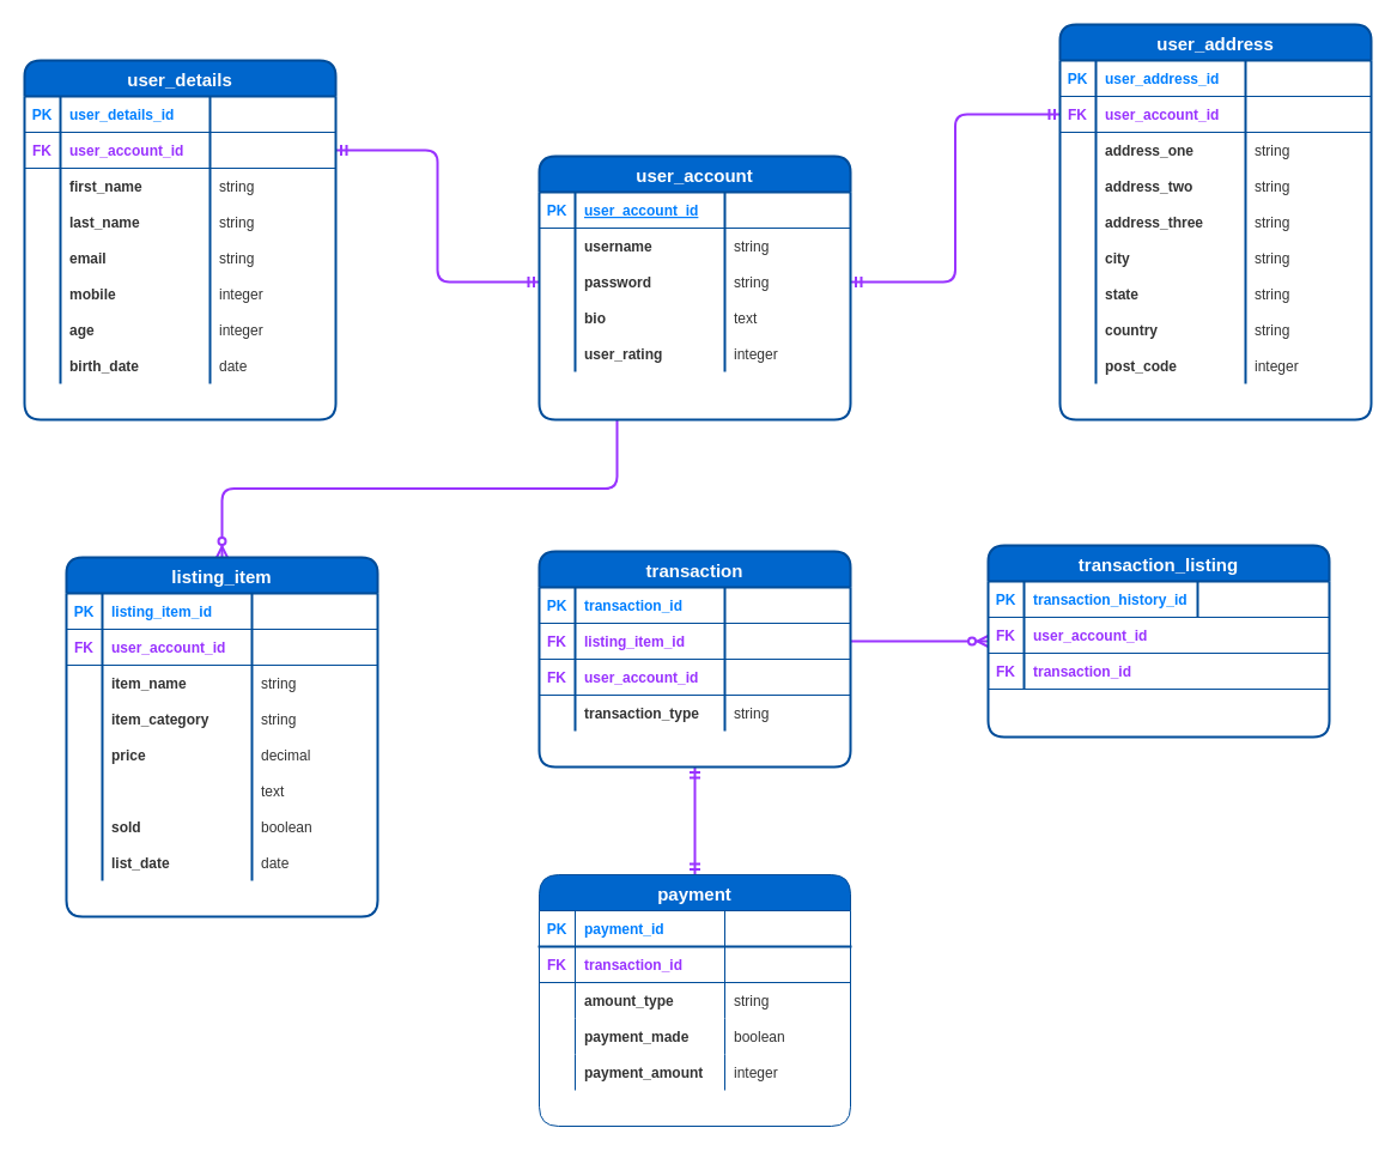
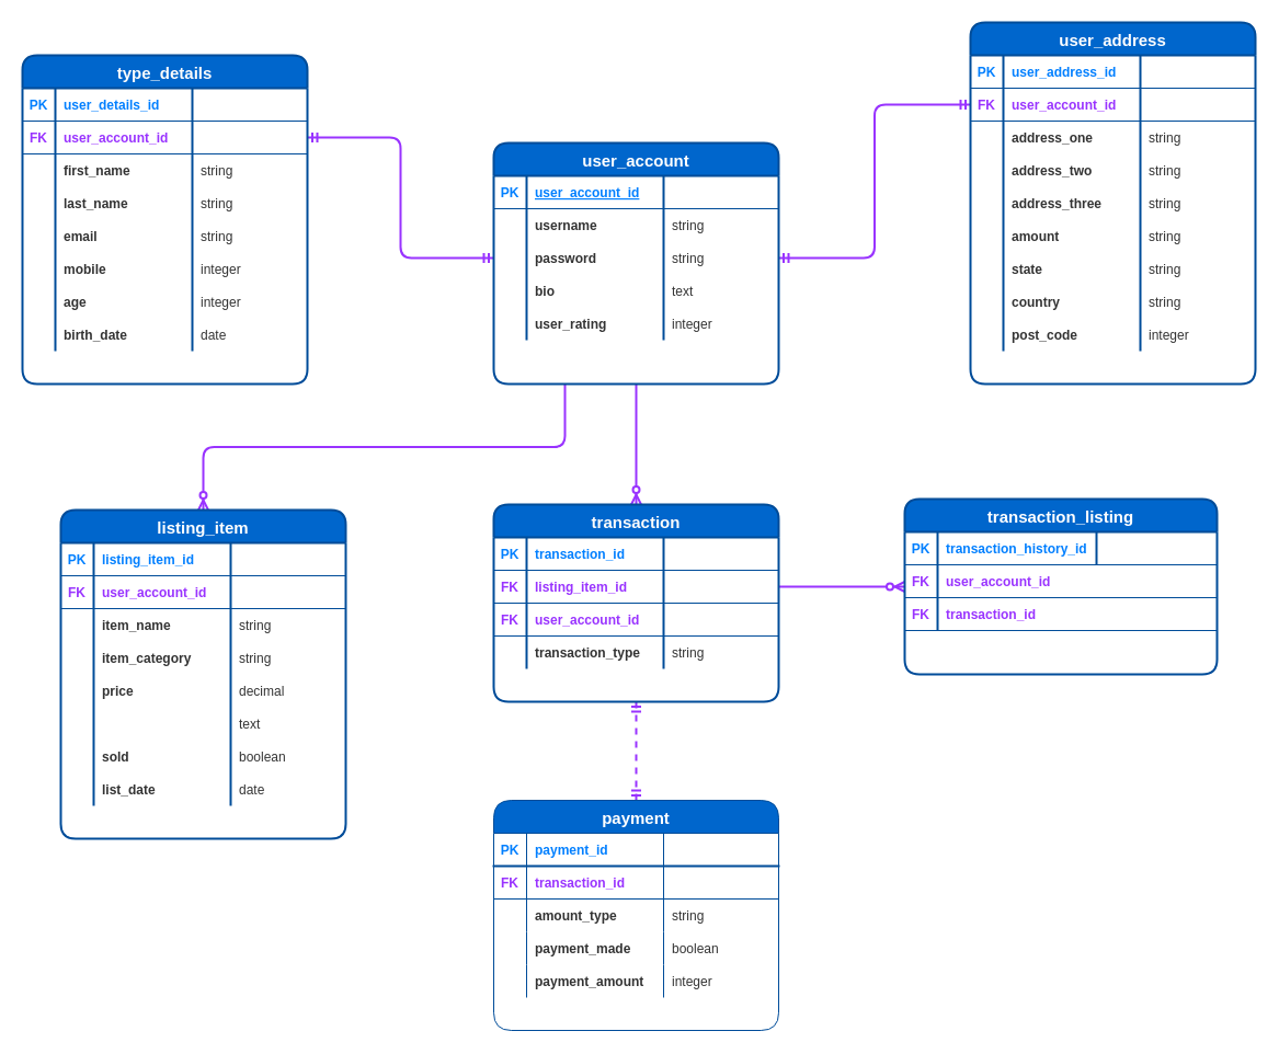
- <mxCell id="143" value="user_details" style="shape=table;startSize=30;container=1;collapsible=1;childLayout=tableLayout;fixedRows=1;rowLines=0;fontStyle=1;align=center;resizeLast=1;rounded=1;sketch=0;labelBackgroundColor=none;shadow=0;fontSize=15;strokeColor=#004C99;fontColor=#FCFCFC;fillColor=#0066CC;strokeWidth=2;" vertex="1" parent="1"><mxGeometry x="20" y="50" width="260" height="300" as="geometry" /></mxCell>
+ <mxCell id="143" value="type_details" style="shape=table;startSize=30;container=1;collapsible=1;childLayout=tableLayout;fixedRows=1;rowLines=0;fontStyle=1;align=center;resizeLast=1;rounded=1;sketch=0;labelBackgroundColor=none;shadow=0;fontSize=15;strokeColor=#004C99;fontColor=#FCFCFC;fillColor=#0066CC;strokeWidth=2;" vertex="1" parent="1"><mxGeometry x="20" y="50" width="260" height="300" as="geometry" /></mxCell>
- <mxCell id="31" value="city" style="shape=partialRectangle;connectable=0;fillColor=none;top=0;left=0;bottom=0;right=0;align=left;spacingLeft=6;overflow=hidden;fontColor=#333333;fontStyle=1" vertex="1" parent="29"><mxGeometry x="30" width="125" height="30" as="geometry" /></mxCell>
+ <mxCell id="31" value="amount" style="shape=partialRectangle;connectable=0;fillColor=none;top=0;left=0;bottom=0;right=0;align=left;spacingLeft=6;overflow=hidden;fontColor=#333333;fontStyle=1" vertex="1" parent="29"><mxGeometry x="30" width="125" height="30" as="geometry" /></mxCell>
+ <mxCell id="5" value="" style="fontSize=12;html=1;endArrow=ERzeroToMany;endFill=1;strokeWidth=2;fillColor=#F45B69;exitX=0.5;exitY=1;exitDx=0;exitDy=0;entryX=0.5;entryY=0;entryDx=0;entryDy=0;strokeColor=#9933FF;" edge="1" parent="1" source="122" target="45"><mxGeometry width="100" height="100" relative="1" as="geometry"><mxPoint x="685" y="610" as="sourcePoint" /><mxPoint x="750" y="360" as="targetPoint" /></mxGeometry></mxCell>
- <mxCell id="6" value="" style="fontSize=12;html=1;endArrow=ERmandOne;startArrow=ERmandOne;strokeWidth=2;fillColor=#F45B69;exitX=0.5;exitY=1;exitDx=0;exitDy=0;entryX=0.5;entryY=0;entryDx=0;entryDy=0;strokeColor=#9933FF;" edge="1" parent="1" source="45" target="60"><mxGeometry width="100" height="100" relative="1" as="geometry"><mxPoint x="685" y="610" as="sourcePoint" /><mxPoint x="785" y="510" as="targetPoint" /></mxGeometry></mxCell>
+ <mxCell id="6" value="" style="fontSize=12;html=1;endArrow=ERmandOne;startArrow=ERmandOne;strokeWidth=2;fillColor=#F45B69;exitX=0.5;exitY=1;exitDx=0;exitDy=0;entryX=0.5;entryY=0;entryDx=0;entryDy=0;strokeColor=#9933FF;dashed=1;" edge="1" parent="1" source="45" target="60"><mxGeometry width="100" height="100" relative="1" as="geometry"><mxPoint x="685" y="610" as="sourcePoint" /><mxPoint x="785" y="510" as="targetPoint" /></mxGeometry></mxCell>
